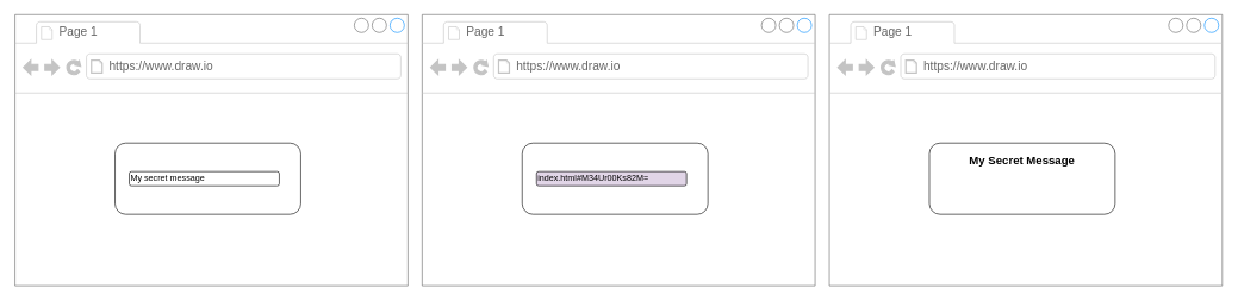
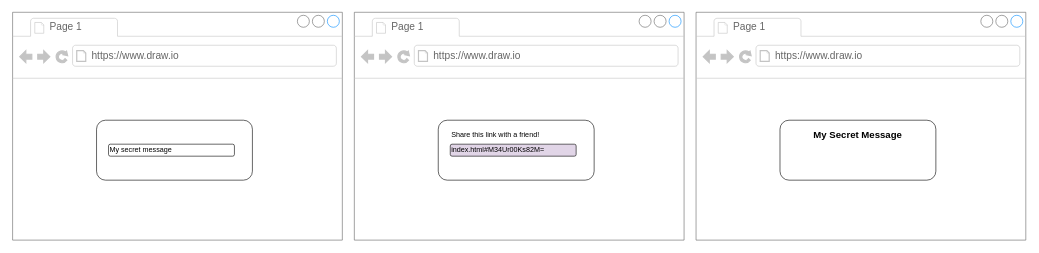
+ <mxCell id="11" value="Share this link with a friend!" style="text;html=1;strokeColor=none;fillColor=none;align=left;verticalAlign=middle;whiteSpace=wrap;rounded=0;" vertex="1" parent="7"><mxGeometry x="160" y="190" width="220" height="30" as="geometry" /></mxCell>
